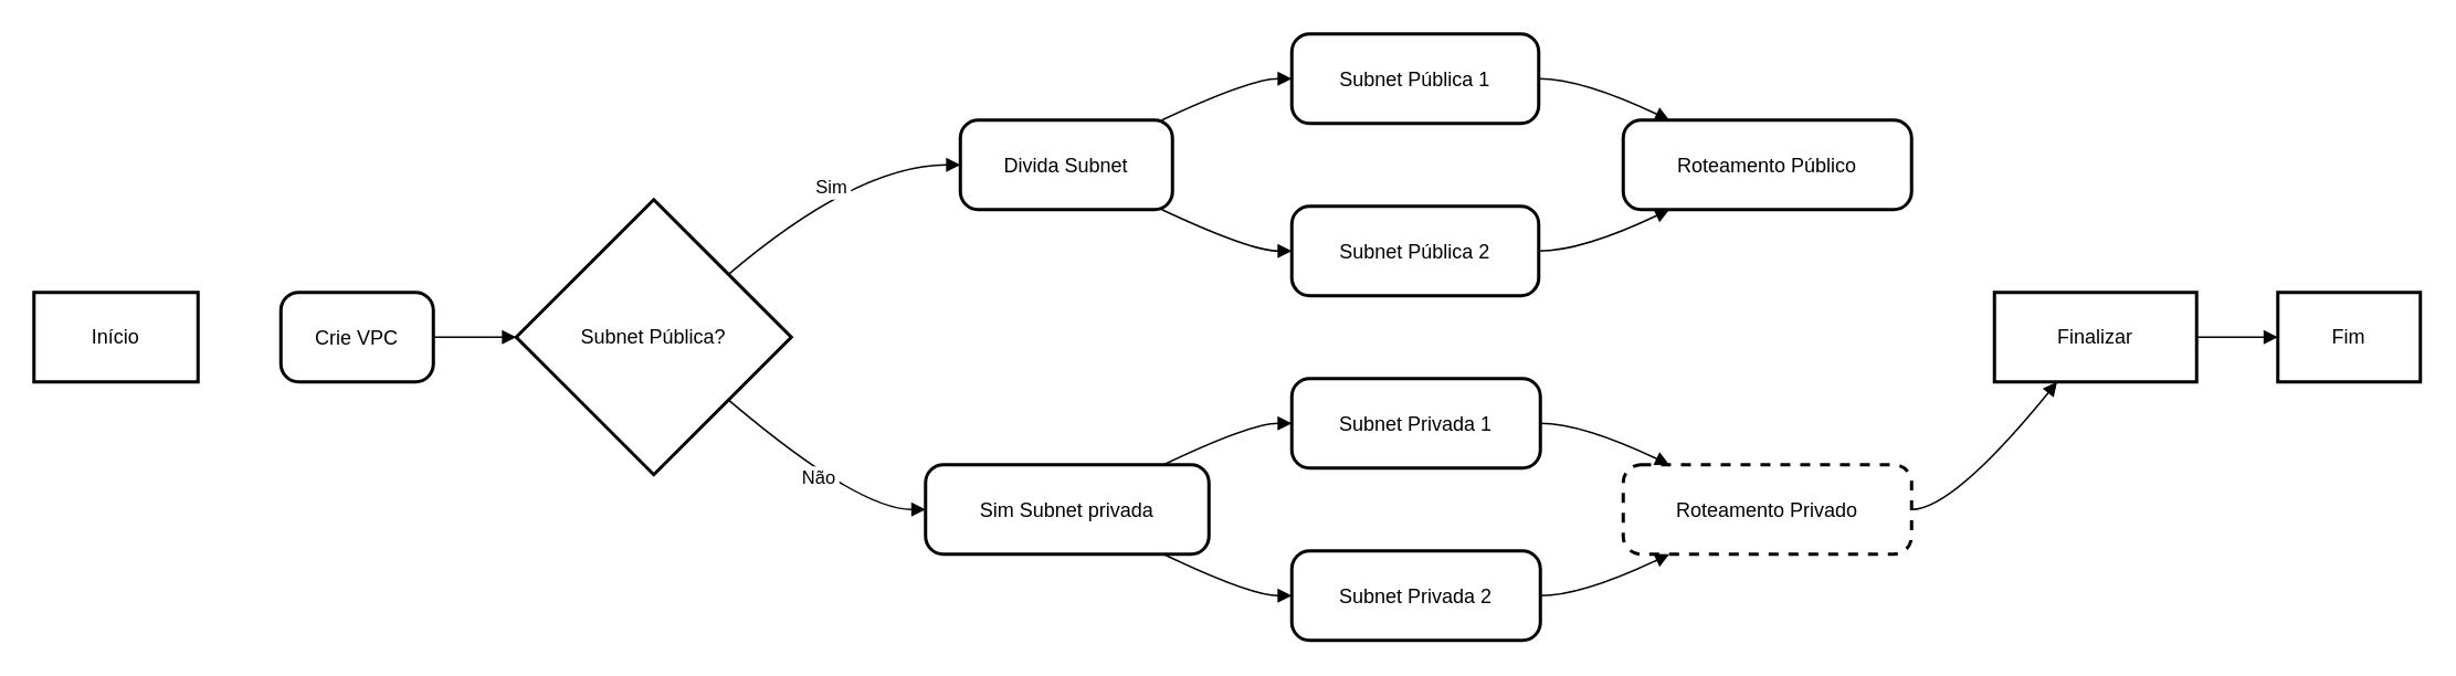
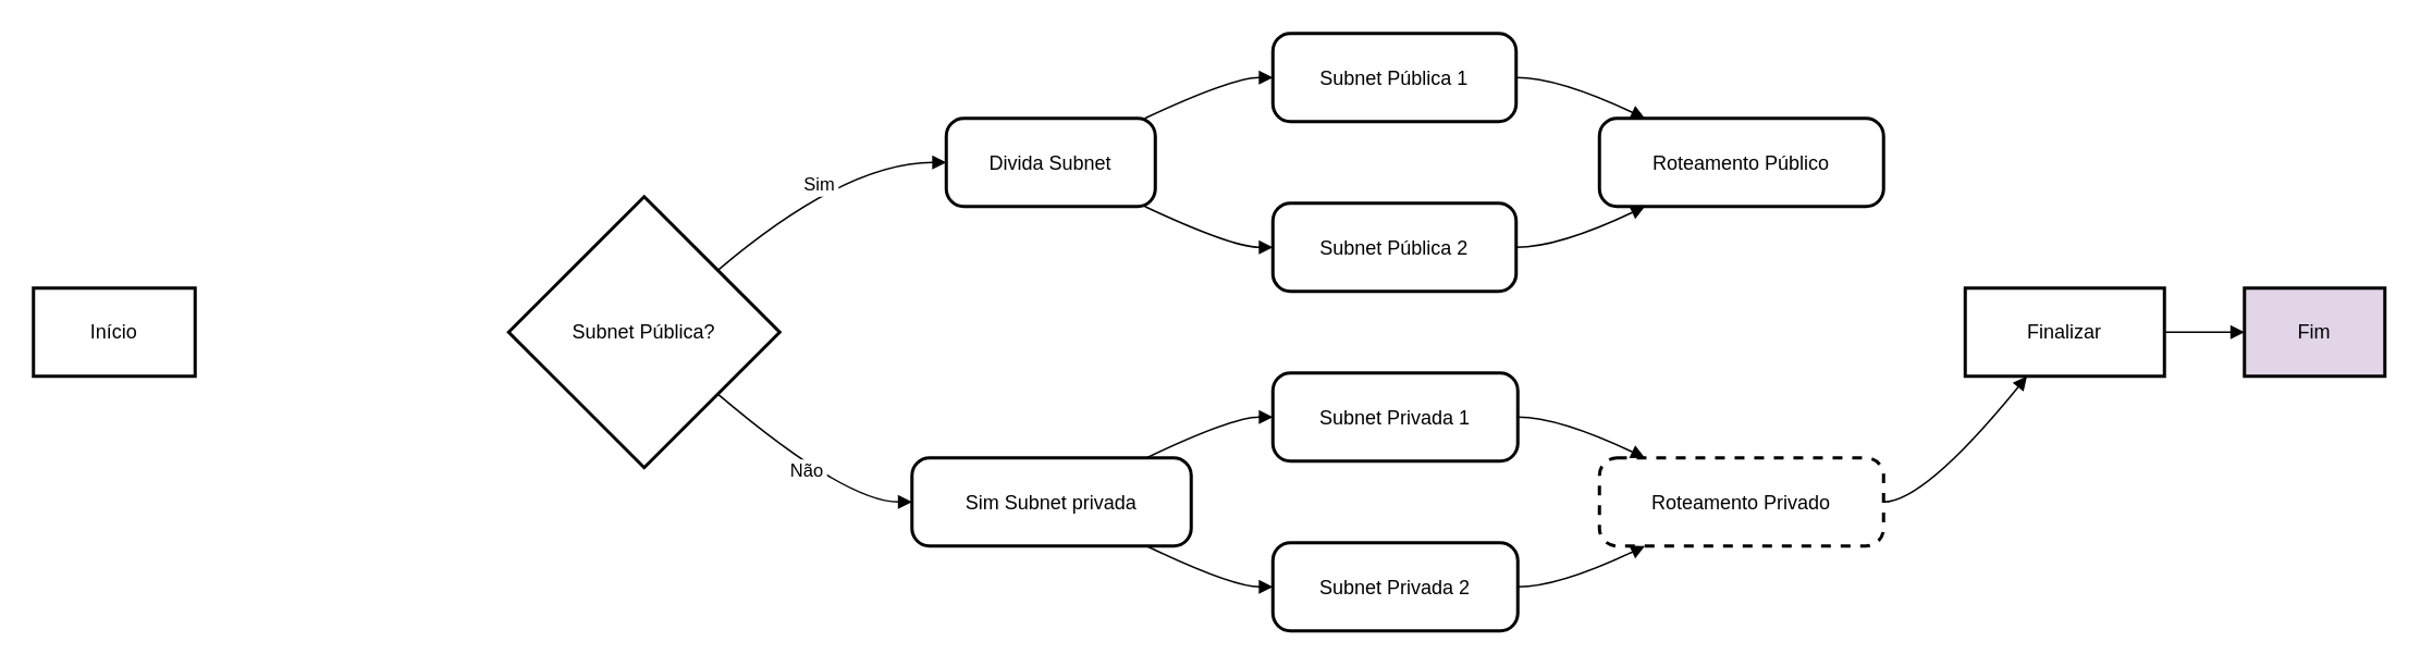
- <mxCell id="3" value="Crie VPC" style="rounded=1;arcSize=20;strokeWidth=2" vertex="1" parent="1"><mxGeometry x="169" y="176" width="92" height="54" as="geometry" /></mxCell>
- <mxCell id="15" value="" style="curved=1;startArrow=none;endArrow=block;exitX=1;exitY=0.5;entryX=0;entryY=0.5;" edge="1" parent="1" source="3" target="4"><mxGeometry relative="1" as="geometry"><Array as="points" /></mxGeometry></mxCell>
- <mxCell id="14" value="Fim" style="whiteSpace=wrap;strokeWidth=2;" vertex="1" parent="1"><mxGeometry x="1374" y="176" width="86" height="54" as="geometry" /></mxCell>
+ <mxCell id="14" value="Fim" style="whiteSpace=wrap;strokeWidth=2;fillColor=#e1d5e7;" vertex="1" parent="1"><mxGeometry x="1374" y="176" width="86" height="54" as="geometry" /></mxCell>
